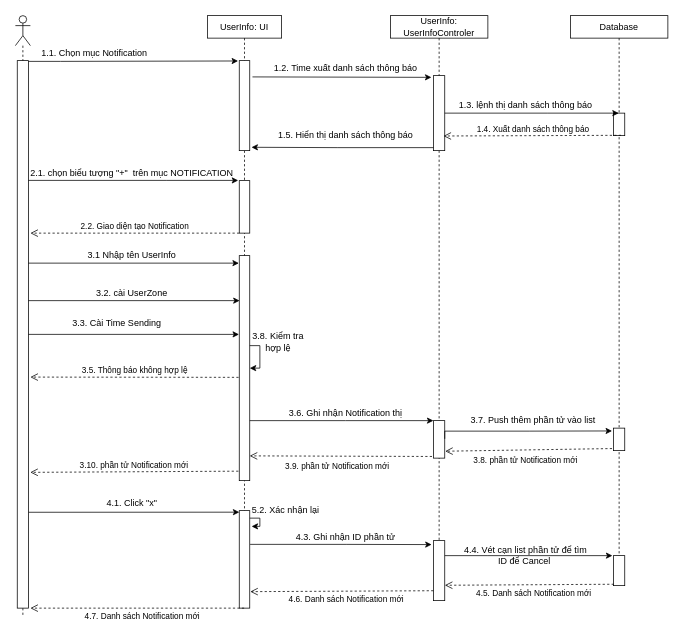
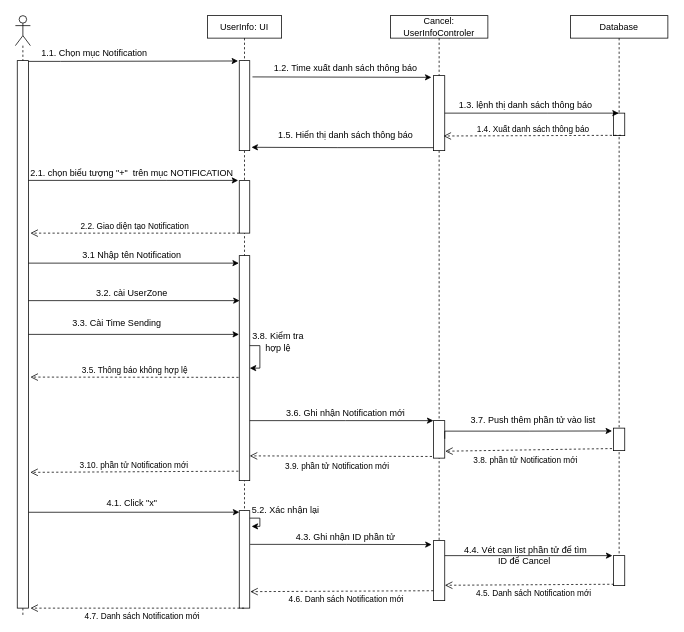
- <mxCell id="11" value="UserInfo:&lt;br&gt;UserInfoControler" style="shape=umlLifeline;perimeter=lifelinePerimeter;whiteSpace=wrap;html=1;container=1;collapsible=0;recursiveResize=0;outlineConnect=0;size=30;" parent="1" vertex="1"><mxGeometry x="520" y="20" width="130" height="780" as="geometry" /></mxCell>
+ <mxCell id="11" value="Cancel:&lt;br&gt;UserInfoControler" style="shape=umlLifeline;perimeter=lifelinePerimeter;whiteSpace=wrap;html=1;container=1;collapsible=0;recursiveResize=0;outlineConnect=0;size=30;" parent="1" vertex="1"><mxGeometry x="520" y="20" width="130" height="780" as="geometry" /></mxCell>
- <mxCell id="31" value="3.1 Nhập tên UserInfo" style="text;html=1;align=center;verticalAlign=middle;resizable=0;points=[];autosize=1;" parent="1" vertex="1"><mxGeometry x="100" y="330" width="150" height="20" as="geometry" /></mxCell>
+ <mxCell id="31" value="3.1 Nhập tên Notification" style="text;html=1;align=center;verticalAlign=middle;resizable=0;points=[];autosize=1;" parent="1" vertex="1"><mxGeometry x="100" y="330" width="150" height="20" as="geometry" /></mxCell>
- <mxCell id="39" value="3.6. Ghi nhận Notification thị" style="text;html=1;align=center;verticalAlign=middle;resizable=0;points=[];autosize=1;" parent="1" vertex="1"><mxGeometry x="375" y="540" width="170" height="20" as="geometry" /></mxCell>
+ <mxCell id="39" value="3.6. Ghi nhận Notification mới" style="text;html=1;align=center;verticalAlign=middle;resizable=0;points=[];autosize=1;" parent="1" vertex="1"><mxGeometry x="375" y="540" width="170" height="20" as="geometry" /></mxCell>
